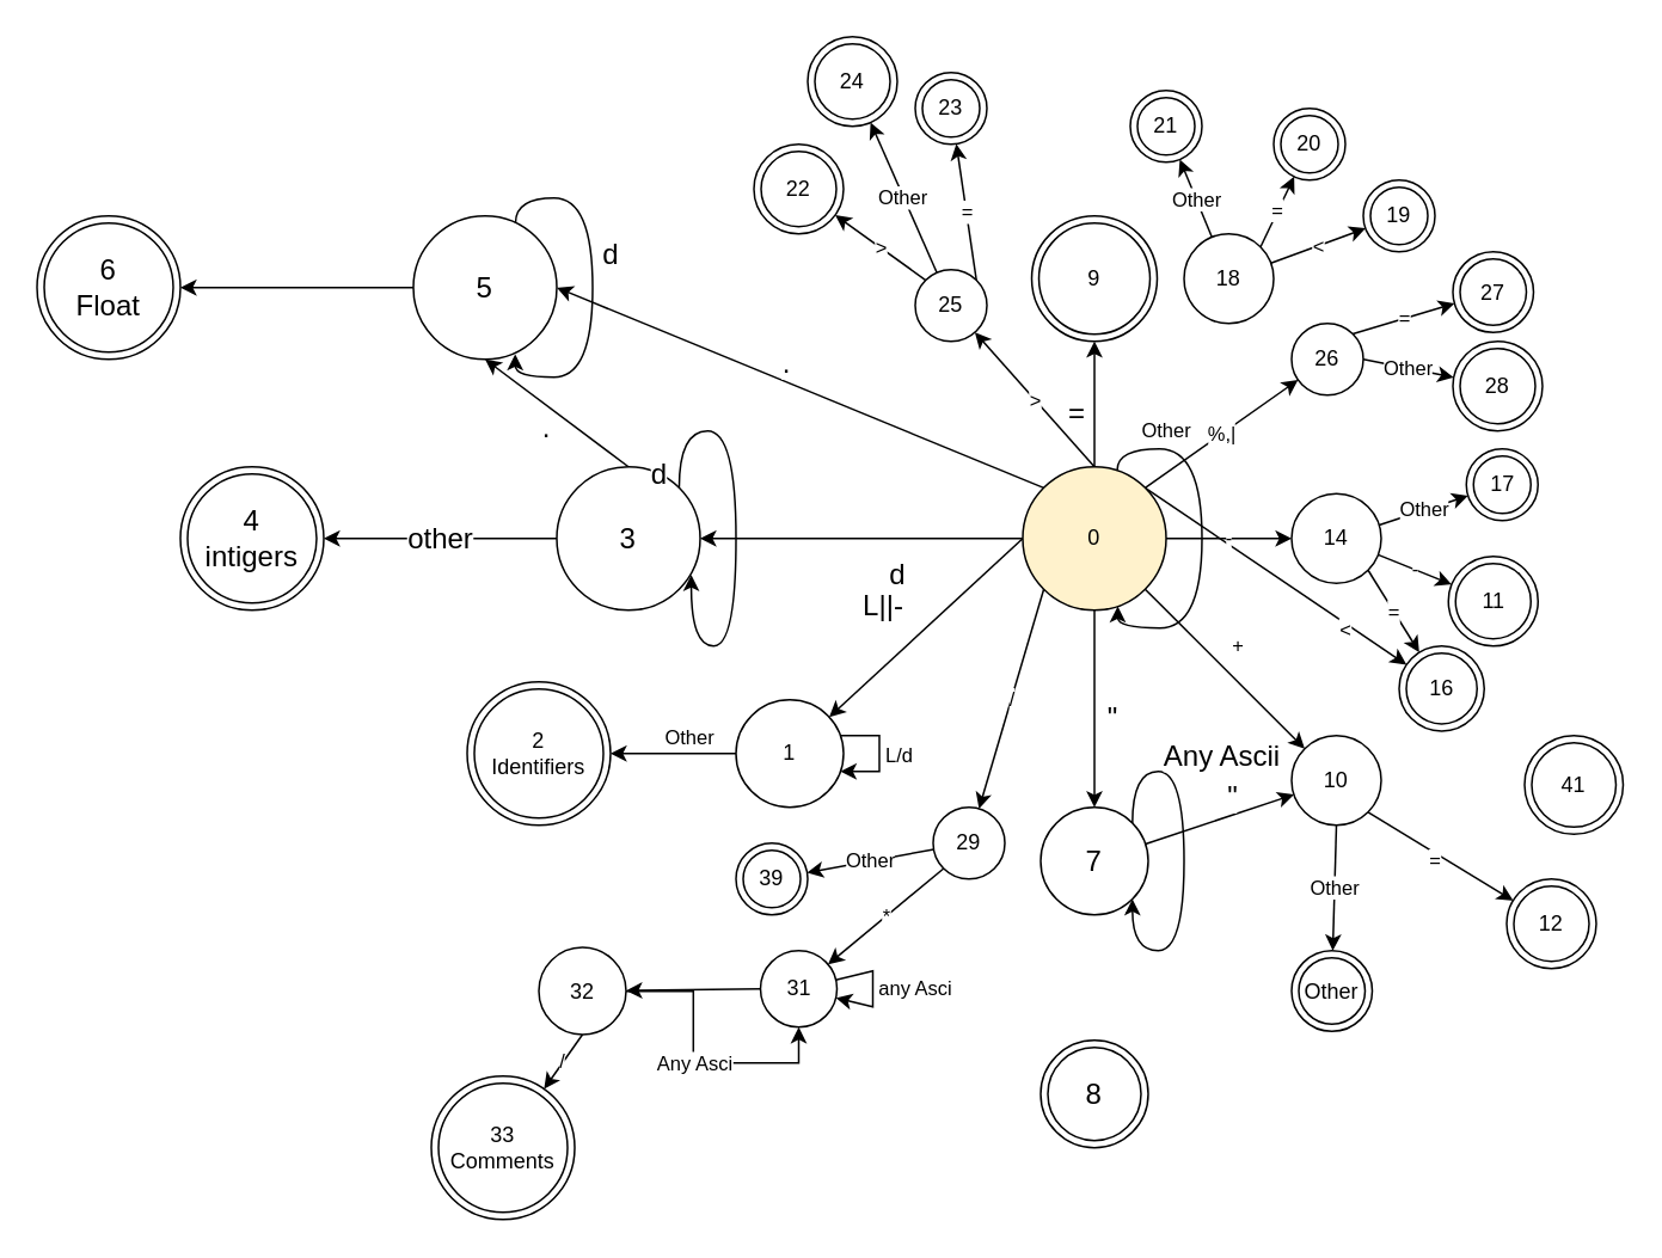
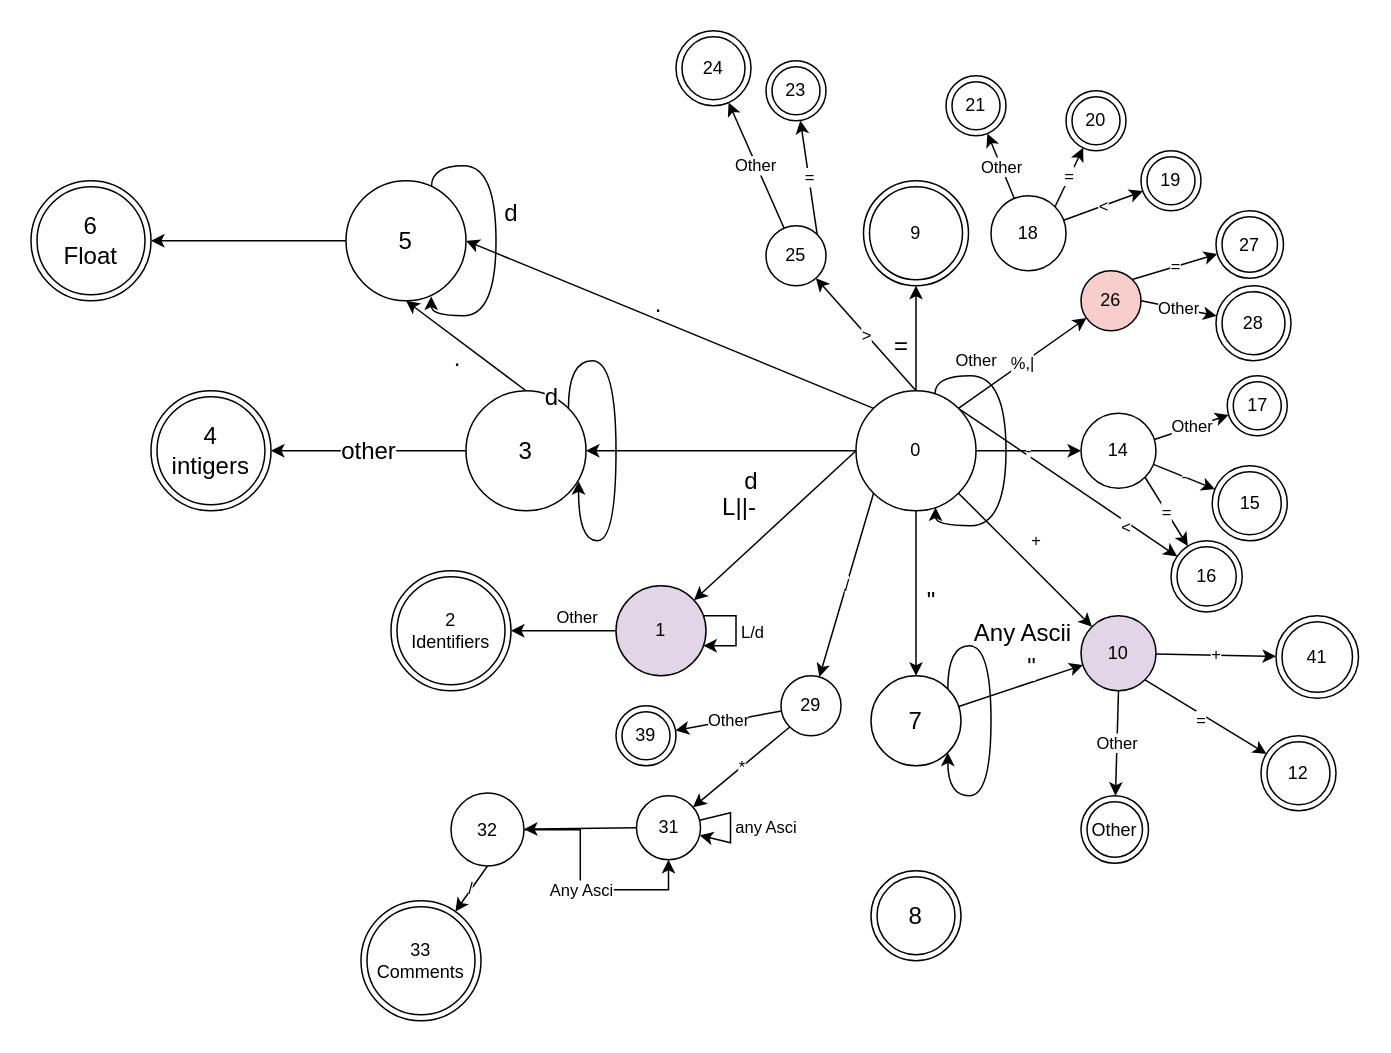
- <mxCell id="56" value="22" style="ellipse;shape=doubleEllipse;whiteSpace=wrap;html=1;aspect=fixed;" parent="1" vertex="1"><mxGeometry x="420" y="80" width="50" height="50" as="geometry" /></mxCell>
- <mxCell id="52" value="&amp;gt;" style="edgeStyle=none;rounded=0;orthogonalLoop=1;jettySize=auto;html=1;exitX=0;exitY=0;exitDx=0;exitDy=0;" parent="1" source="55" target="56" edge="1"><mxGeometry relative="1" as="geometry"><mxPoint x="480" y="130" as="targetPoint" /></mxGeometry></mxCell>
- <mxCell id="61" value="26" style="ellipse;whiteSpace=wrap;html=1;aspect=fixed;" parent="1" vertex="1"><mxGeometry x="720" y="180" width="40" height="40" as="geometry" /></mxCell>
+ <mxCell id="61" value="26" style="ellipse;whiteSpace=wrap;html=1;aspect=fixed;fillColor=#f8cecc;" parent="1" vertex="1"><mxGeometry x="720" y="180" width="40" height="40" as="geometry" /></mxCell>
- <mxCell id="14" value="0" style="ellipse;whiteSpace=wrap;html=1;aspect=fixed;fillColor=#fff2cc;" parent="1" vertex="1"><mxGeometry x="570" y="260" width="80" height="80" as="geometry" /></mxCell>
+ <mxCell id="14" value="0" style="ellipse;whiteSpace=wrap;html=1;aspect=fixed;" parent="1" vertex="1"><mxGeometry x="570" y="260" width="80" height="80" as="geometry" /></mxCell>
- <mxCell id="68" value="11" style="ellipse;shape=doubleEllipse;whiteSpace=wrap;html=1;aspect=fixed;" parent="1" vertex="1"><mxGeometry x="807.5" y="310" width="50" height="50" as="geometry" /></mxCell>
+ <mxCell id="68" value="15" style="ellipse;shape=doubleEllipse;whiteSpace=wrap;html=1;aspect=fixed;" parent="1" vertex="1"><mxGeometry x="807.5" y="310" width="50" height="50" as="geometry" /></mxCell>
- <mxCell id="34" value="1" style="ellipse;whiteSpace=wrap;html=1;aspect=fixed;" parent="1" vertex="1"><mxGeometry x="410" y="390" width="60" height="60" as="geometry" /></mxCell>
+ <mxCell id="34" value="1" style="ellipse;whiteSpace=wrap;html=1;aspect=fixed;fillColor=#e1d5e7;" parent="1" vertex="1"><mxGeometry x="410" y="390" width="60" height="60" as="geometry" /></mxCell>
- <mxCell id="41" value="10" style="ellipse;whiteSpace=wrap;html=1;aspect=fixed;" parent="1" vertex="1"><mxGeometry x="720" y="410" width="50" height="50" as="geometry" /></mxCell>
+ <mxCell id="41" value="10" style="ellipse;whiteSpace=wrap;html=1;aspect=fixed;fillColor=#e1d5e7;" parent="1" vertex="1"><mxGeometry x="720" y="410" width="50" height="50" as="geometry" /></mxCell>
+ <mxCell id="38" value="+" style="edgeStyle=none;rounded=0;orthogonalLoop=1;jettySize=auto;html=1;" parent="1" source="41" target="42" edge="1"><mxGeometry relative="1" as="geometry"><mxPoint x="880" y="435" as="targetPoint" /></mxGeometry></mxCell>
